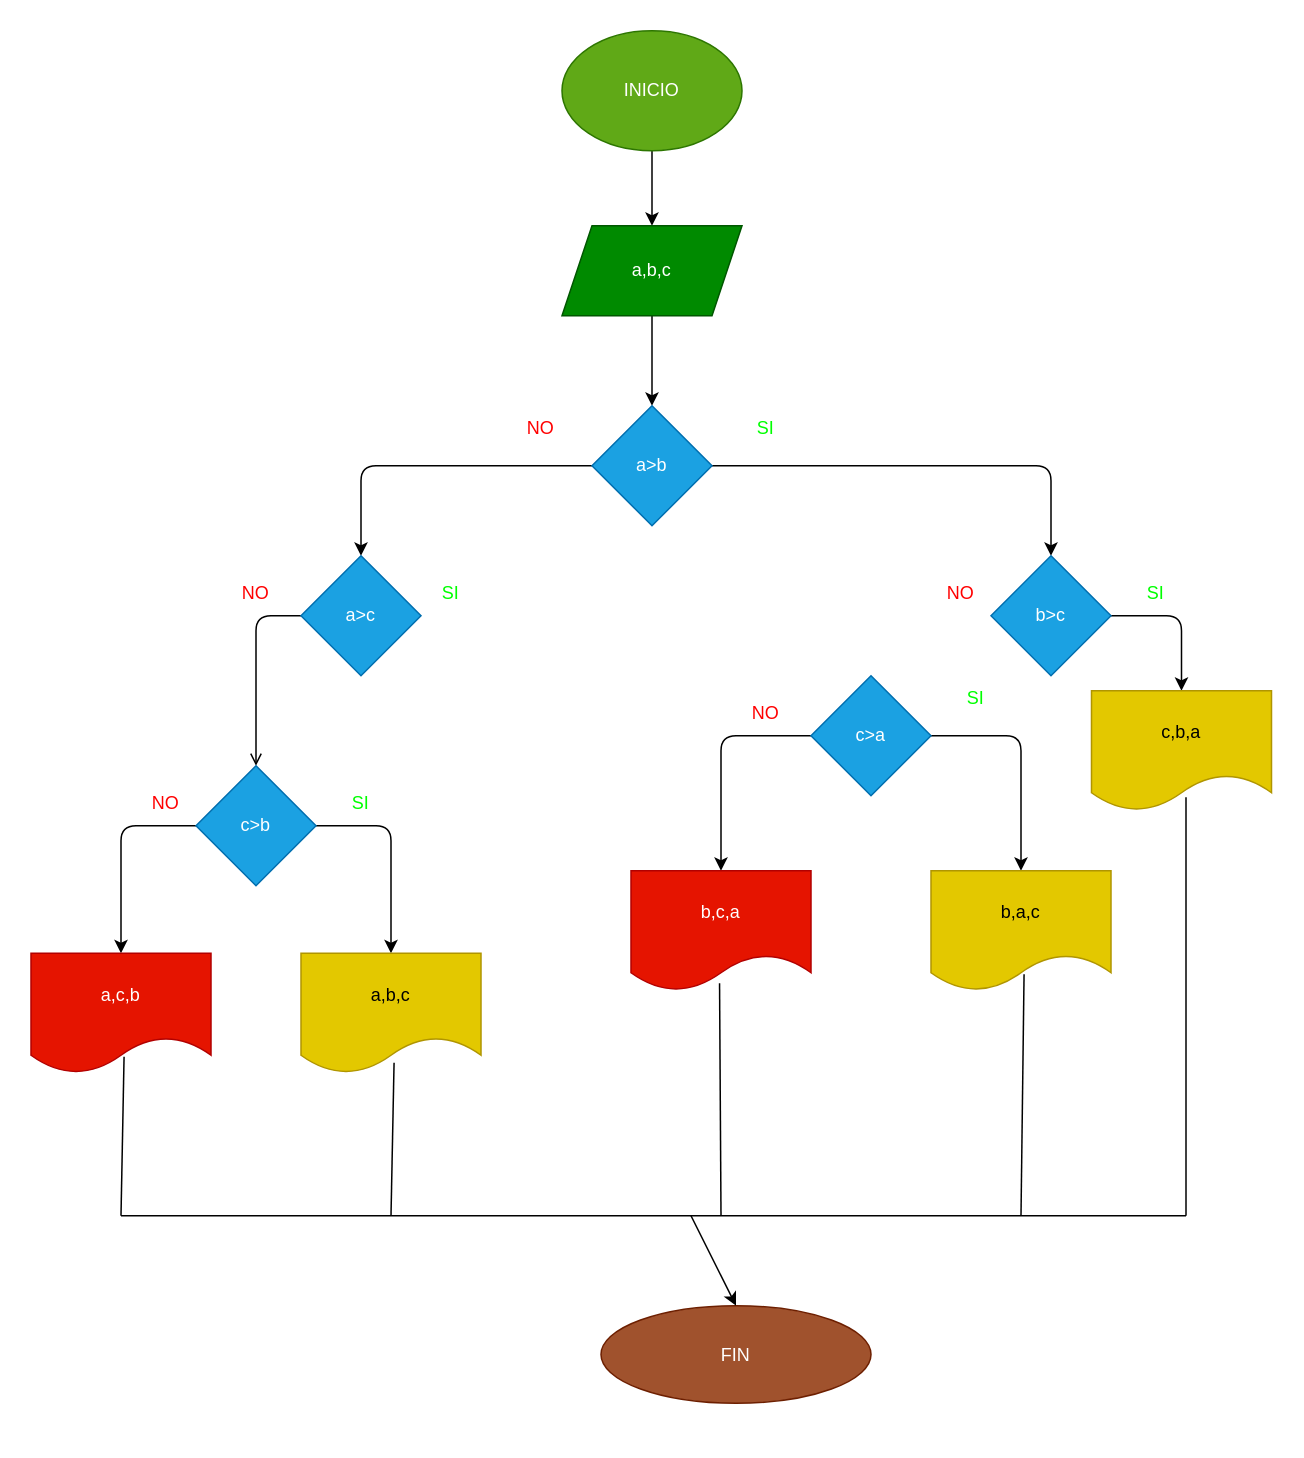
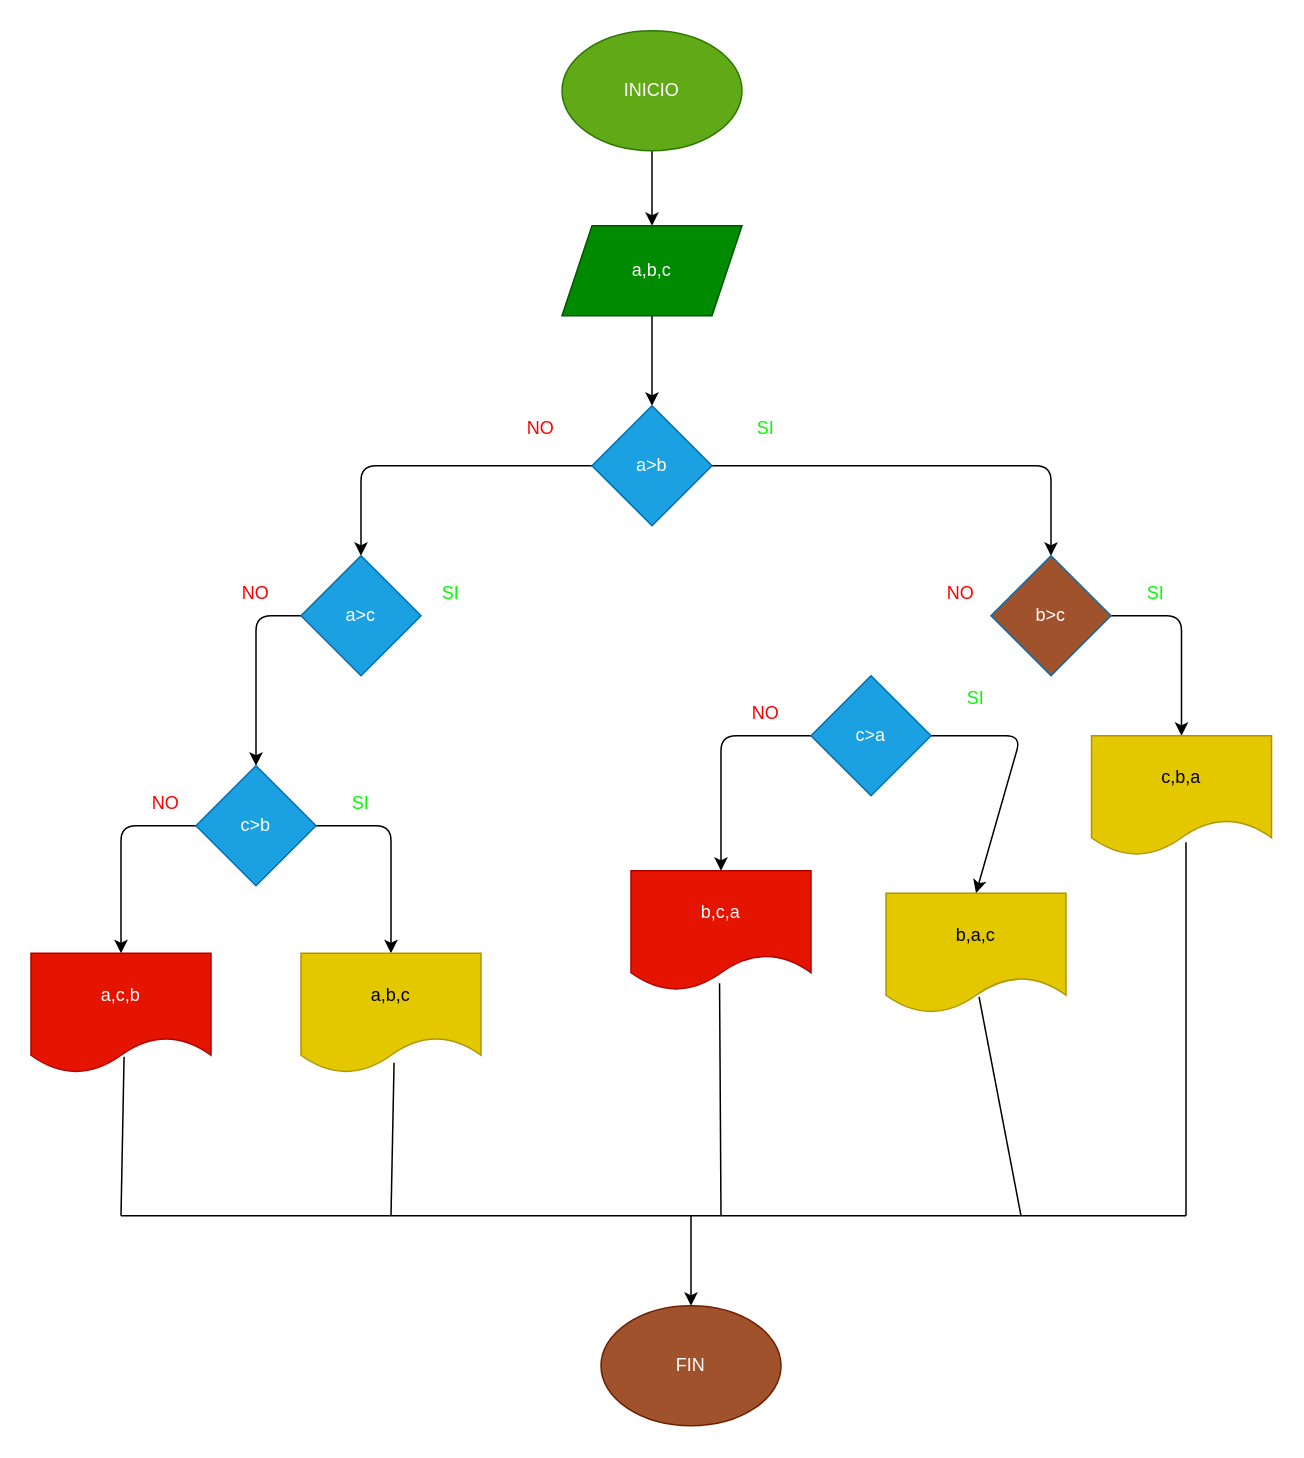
- <mxCell id="10" value="b&amp;gt;c" style="rhombus;whiteSpace=wrap;html=1;fillColor=#1ba1e2;fontColor=#ffffff;strokeColor=#006EAF;" vertex="1" parent="1"><mxGeometry x="660" y="370" width="80" height="80" as="geometry" /></mxCell>
+ <mxCell id="10" value="b&amp;gt;c" style="rhombus;whiteSpace=wrap;html=1;fillColor=#a0522d;fontColor=#ffffff;strokeColor=#006EAF;" vertex="1" parent="1"><mxGeometry x="660" y="370" width="80" height="80" as="geometry" /></mxCell>
- <mxCell id="33" value="c,b,a" style="shape=document;whiteSpace=wrap;html=1;boundedLbl=1;fontColor=#000000;fillColor=#e3c800;strokeColor=#B09500;" vertex="1" parent="1"><mxGeometry x="727" y="460" width="120" height="80" as="geometry" /></mxCell>
+ <mxCell id="33" value="c,b,a" style="shape=document;whiteSpace=wrap;html=1;boundedLbl=1;fontColor=#000000;fillColor=#e3c800;strokeColor=#B09500;" vertex="1" parent="1"><mxGeometry x="727" y="490" width="120" height="80" as="geometry" /></mxCell>
- <mxCell id="11" value="" style="edgeStyle=none;html=1;endArrow=open;" edge="1" parent="1" source="12" target="18"><mxGeometry relative="1" as="geometry"><Array as="points"><mxPoint x="170" y="410" /></Array></mxGeometry></mxCell>
+ <mxCell id="11" value="" style="edgeStyle=none;html=1;" edge="1" parent="1" source="12" target="18"><mxGeometry relative="1" as="geometry"><Array as="points"><mxPoint x="170" y="410" /></Array></mxGeometry></mxCell>
- <mxCell id="32" value="b,a,c" style="shape=document;whiteSpace=wrap;html=1;boundedLbl=1;fontColor=#000000;fillColor=#e3c800;strokeColor=#B09500;" vertex="1" parent="1"><mxGeometry x="620" y="580" width="120" height="80" as="geometry" /></mxCell>
+ <mxCell id="32" value="b,a,c" style="shape=document;whiteSpace=wrap;html=1;boundedLbl=1;fontColor=#000000;fillColor=#e3c800;strokeColor=#B09500;" vertex="1" parent="1"><mxGeometry x="590" y="595" width="120" height="80" as="geometry" /></mxCell>
- <mxCell id="40" value="FIN" style="ellipse;whiteSpace=wrap;html=1;fontColor=#ffffff;fillColor=#a0522d;strokeColor=#6D1F00;" vertex="1" parent="1"><mxGeometry x="400" y="870" width="180" height="65" as="geometry" /></mxCell>
+ <mxCell id="40" value="FIN" style="ellipse;whiteSpace=wrap;html=1;fontColor=#ffffff;fillColor=#a0522d;strokeColor=#6D1F00;" vertex="1" parent="1"><mxGeometry x="400" y="870" width="120" height="80" as="geometry" /></mxCell>
